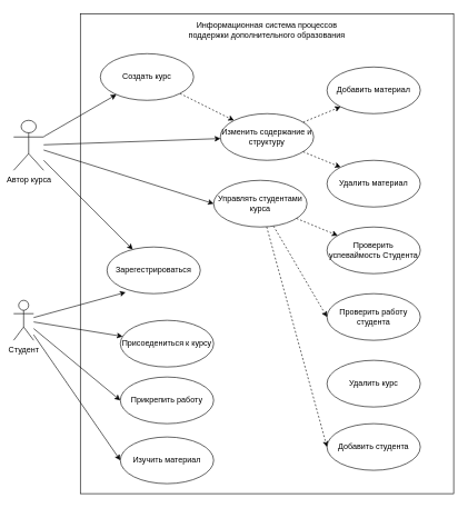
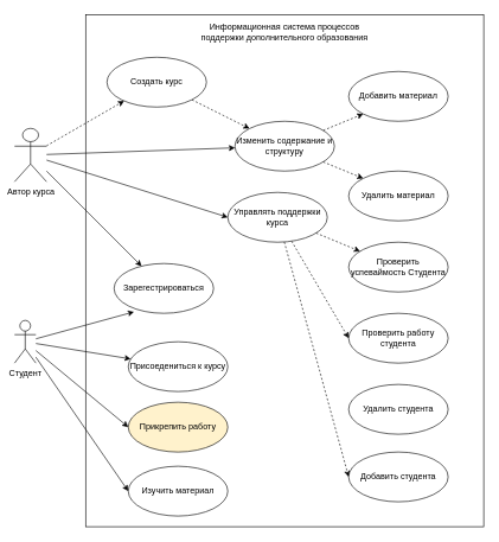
- <mxCell id="4" style="rounded=0;orthogonalLoop=1;jettySize=auto;html=1;" edge="1" parent="1" source="7" target="9"><mxGeometry relative="1" as="geometry" /></mxCell>
+ <mxCell id="4" style="rounded=0;orthogonalLoop=1;jettySize=auto;html=1;dashed=1;" edge="1" parent="1" source="7" target="9"><mxGeometry relative="1" as="geometry" /></mxCell>
- <mxCell id="20" value="Управлять студентами курса" style="ellipse;whiteSpace=wrap;html=1;" vertex="1" parent="1"><mxGeometry x="320" y="270" width="140" height="70" as="geometry" /></mxCell>
+ <mxCell id="20" value="Управлять поддержки курса" style="ellipse;whiteSpace=wrap;html=1;" vertex="1" parent="1"><mxGeometry x="320" y="270" width="140" height="70" as="geometry" /></mxCell>
- <mxCell id="31" value="Удалить курс" style="ellipse;whiteSpace=wrap;html=1;" vertex="1" parent="1"><mxGeometry x="490" y="540" width="140" height="70" as="geometry" /></mxCell>
+ <mxCell id="31" value="Удалить студента" style="ellipse;whiteSpace=wrap;html=1;" vertex="1" parent="1"><mxGeometry x="490" y="540" width="140" height="70" as="geometry" /></mxCell>
- <mxCell id="28" value="Прикрепить работу" style="ellipse;whiteSpace=wrap;html=1;" vertex="1" parent="1"><mxGeometry x="180" y="565" width="140" height="70" as="geometry" /></mxCell>
+ <mxCell id="28" value="Прикрепить работу" style="ellipse;whiteSpace=wrap;html=1;fillColor=#fff2cc;" vertex="1" parent="1"><mxGeometry x="180" y="565" width="140" height="70" as="geometry" /></mxCell>
